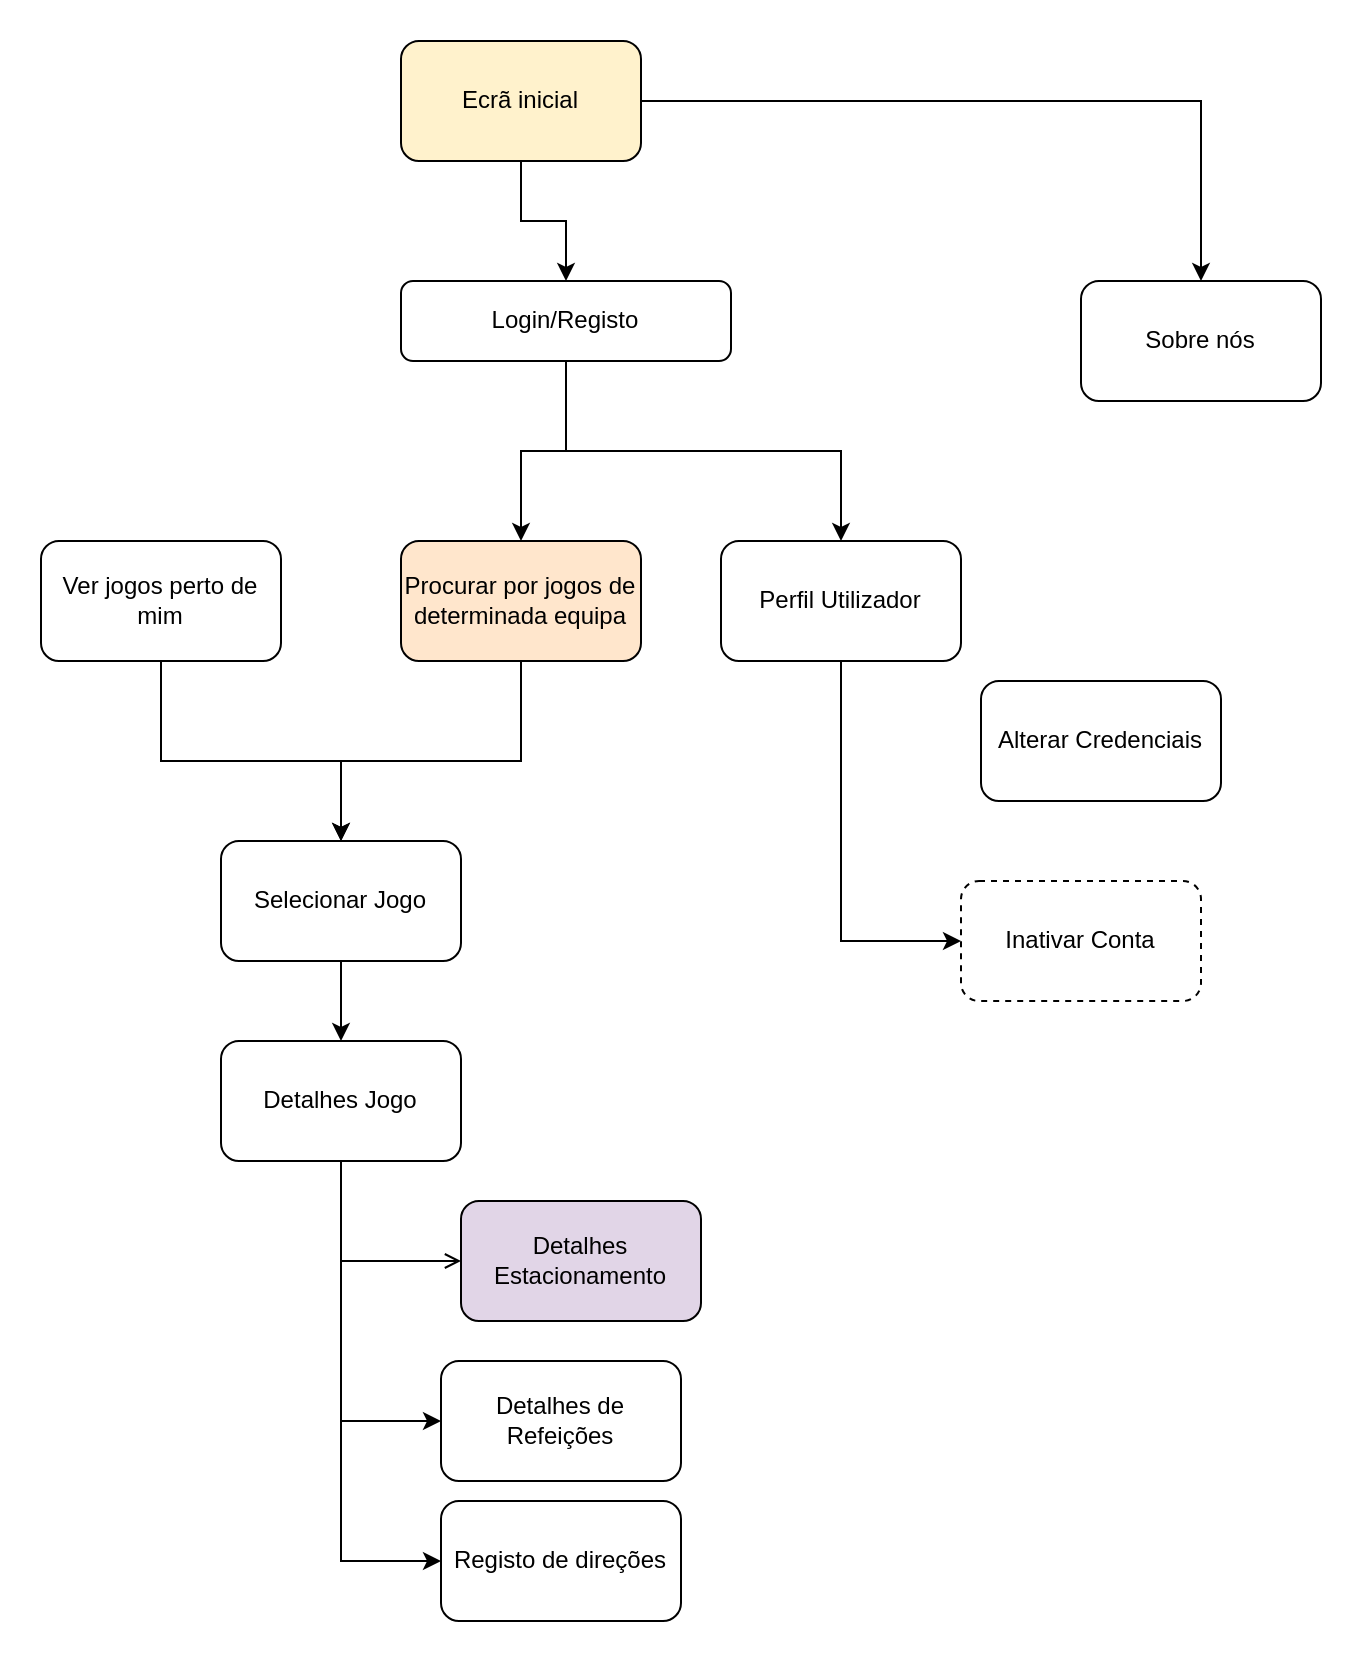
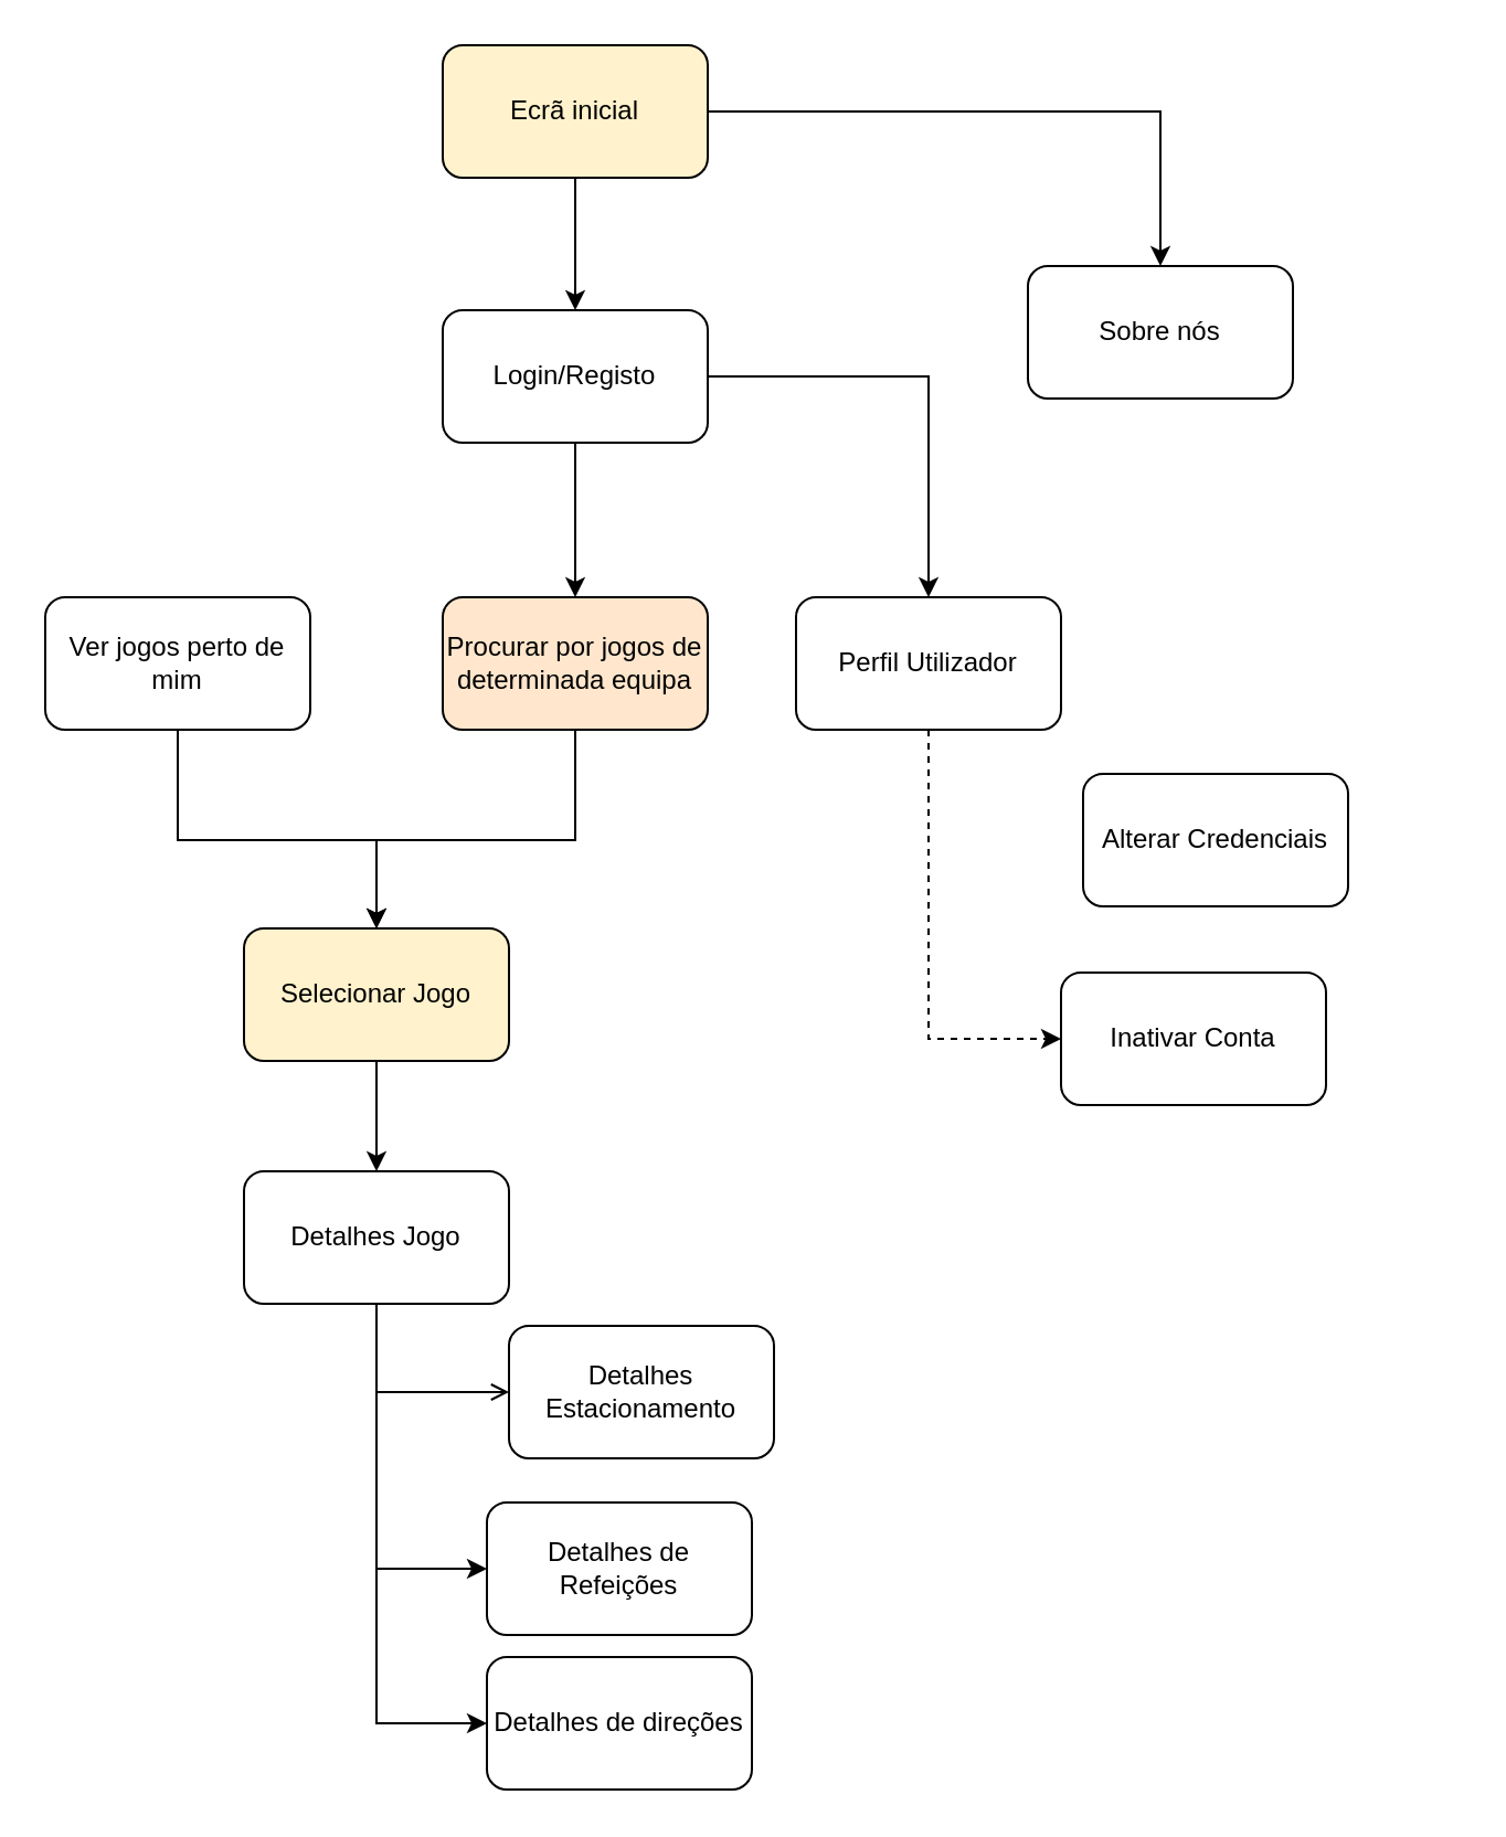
- <mxCell id="7" value="Login/Registo" style="whiteSpace=wrap;html=1;rounded=1;" vertex="1" parent="1"><mxGeometry x="200" y="140" width="165" height="40" as="geometry" /></mxCell>
+ <mxCell id="7" value="Login/Registo" style="whiteSpace=wrap;html=1;rounded=1;" vertex="1" parent="1"><mxGeometry x="200" y="140" width="120" height="60" as="geometry" /></mxCell>
- <mxCell id="8" value="Sobre nós" style="whiteSpace=wrap;html=1;rounded=1;arcSize=15;" vertex="1" parent="1"><mxGeometry x="540" y="140" width="120" height="60" as="geometry" /></mxCell>
+ <mxCell id="8" value="Sobre nós" style="whiteSpace=wrap;html=1;rounded=1;arcSize=15;" vertex="1" parent="1"><mxGeometry x="465" y="120" width="120" height="60" as="geometry" /></mxCell>
- <mxCell id="22" value="Alterar Credenciais" style="whiteSpace=wrap;html=1;rounded=1;arcSize=15;" vertex="1" parent="1"><mxGeometry x="490" y="340" width="120" height="60" as="geometry" /></mxCell>
+ <mxCell id="22" value="Alterar Credenciais" style="whiteSpace=wrap;html=1;rounded=1;arcSize=15;" vertex="1" parent="1"><mxGeometry x="490" y="350" width="120" height="60" as="geometry" /></mxCell>
- <mxCell id="20" style="edgeStyle=orthogonalEdgeStyle;rounded=0;orthogonalLoop=1;jettySize=auto;html=1;exitX=0.5;exitY=1;exitDx=0;exitDy=0;entryX=0;entryY=0.5;entryDx=0;entryDy=0;" edge="1" parent="1" source="21" target="23"><mxGeometry relative="1" as="geometry" /></mxCell>
+ <mxCell id="20" style="edgeStyle=orthogonalEdgeStyle;rounded=0;orthogonalLoop=1;jettySize=auto;html=1;exitX=0.5;exitY=1;exitDx=0;exitDy=0;entryX=0;entryY=0.5;entryDx=0;entryDy=0;dashed=1;" edge="1" parent="1" source="21" target="23"><mxGeometry relative="1" as="geometry" /></mxCell>
- <mxCell id="24" value="Selecionar Jogo" style="whiteSpace=wrap;html=1;rounded=1;" vertex="1" parent="1"><mxGeometry x="110" y="420" width="120" height="60" as="geometry" /></mxCell>
+ <mxCell id="24" value="Selecionar Jogo" style="whiteSpace=wrap;html=1;rounded=1;fillColor=#fff2cc;" vertex="1" parent="1"><mxGeometry x="110" y="420" width="120" height="60" as="geometry" /></mxCell>
- <mxCell id="23" value="Inativar Conta" style="whiteSpace=wrap;html=1;rounded=1;arcSize=15;dashed=1;" vertex="1" parent="1"><mxGeometry x="480" y="440" width="120" height="60" as="geometry" /></mxCell>
+ <mxCell id="23" value="Inativar Conta" style="whiteSpace=wrap;html=1;rounded=1;arcSize=15;" vertex="1" parent="1"><mxGeometry x="480" y="440" width="120" height="60" as="geometry" /></mxCell>
- <mxCell id="16" value="Detalhes Jogo" style="whiteSpace=wrap;html=1;rounded=1;" vertex="1" parent="1"><mxGeometry x="110" y="520" width="120" height="60" as="geometry" /></mxCell>
+ <mxCell id="16" value="Detalhes Jogo" style="whiteSpace=wrap;html=1;rounded=1;" vertex="1" parent="1"><mxGeometry x="110" y="530" width="120" height="60" as="geometry" /></mxCell>
- <mxCell id="17" value="Detalhes Estacionamento" style="whiteSpace=wrap;html=1;rounded=1;fillColor=#e1d5e7;" vertex="1" parent="1"><mxGeometry x="230" y="600" width="120" height="60" as="geometry" /></mxCell>
+ <mxCell id="17" value="Detalhes Estacionamento" style="whiteSpace=wrap;html=1;rounded=1;" vertex="1" parent="1"><mxGeometry x="230" y="600" width="120" height="60" as="geometry" /></mxCell>
- <mxCell id="19" value="Registo de direções" style="whiteSpace=wrap;html=1;rounded=1;" vertex="1" parent="1"><mxGeometry x="220" y="750" width="120" height="60" as="geometry" /></mxCell>
+ <mxCell id="19" value="Detalhes de direções" style="whiteSpace=wrap;html=1;rounded=1;" vertex="1" parent="1"><mxGeometry x="220" y="750" width="120" height="60" as="geometry" /></mxCell>
